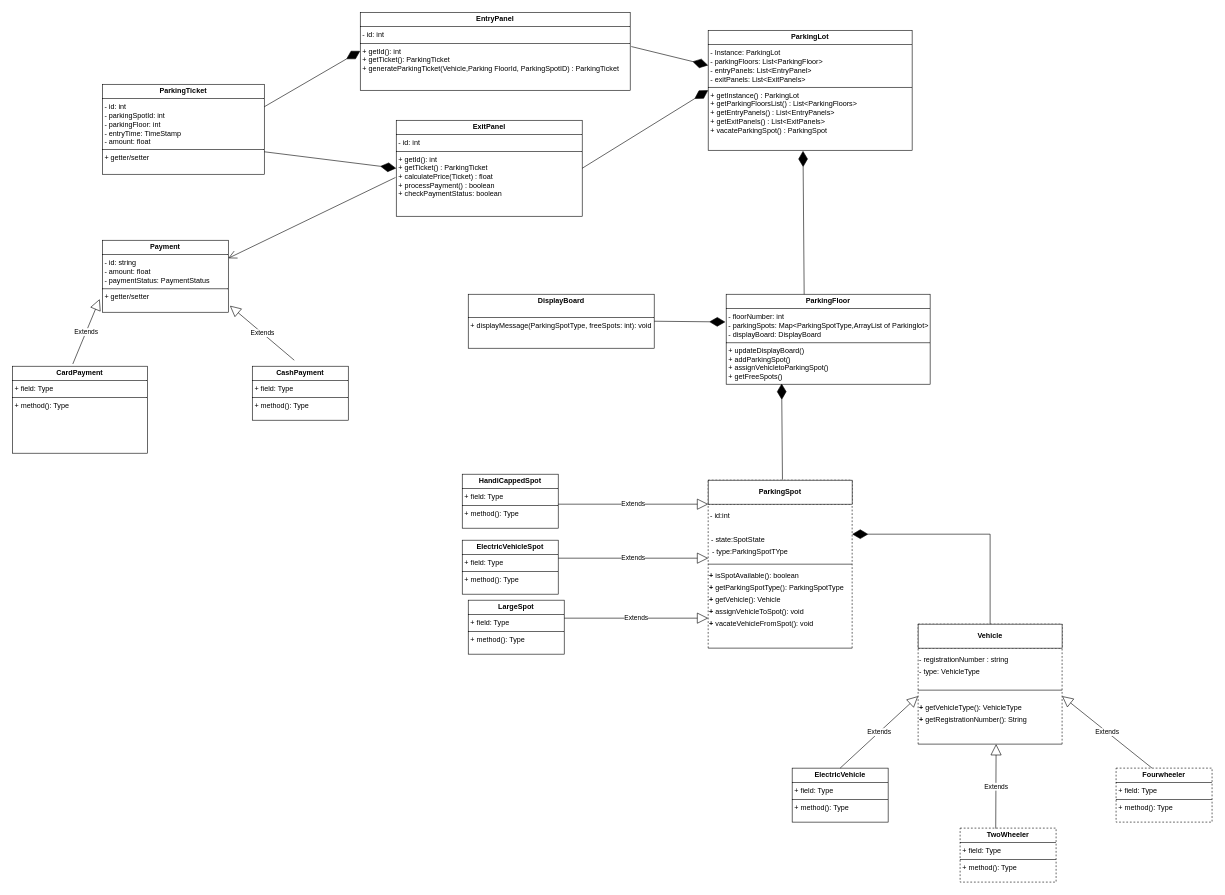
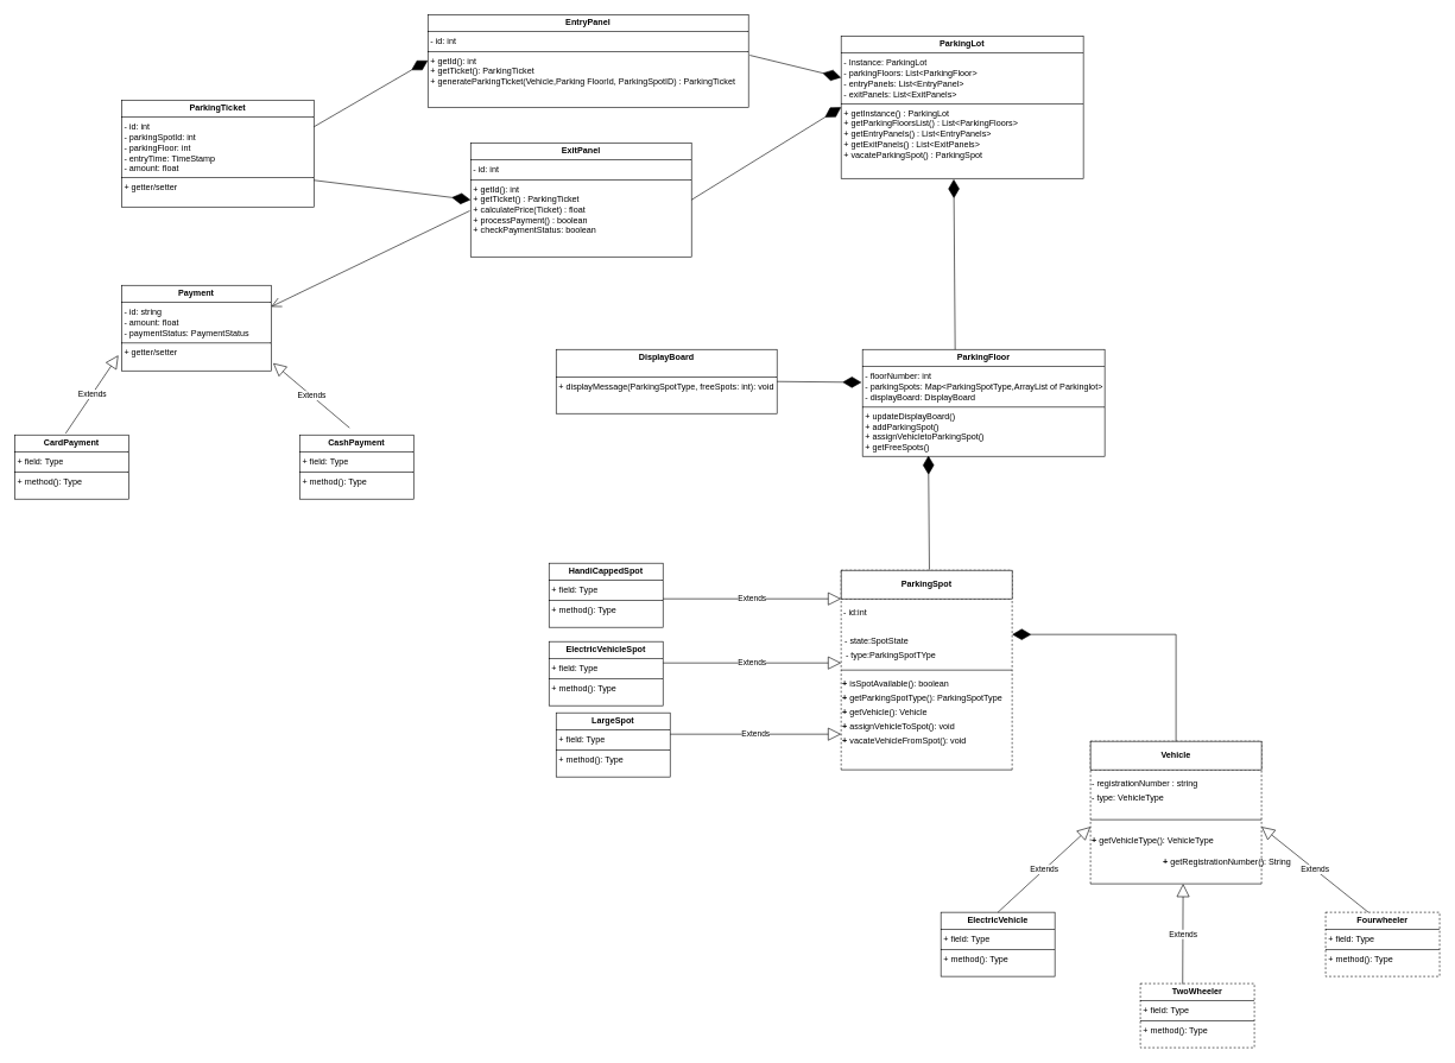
- <mxCell id="56" value="&lt;p style=&quot;margin:0px;margin-top:4px;text-align:center;&quot;&gt;&lt;b&gt;CardPayment&lt;/b&gt;&lt;/p&gt;&lt;hr size=&quot;1&quot; style=&quot;border-style:solid;&quot;&gt;&lt;p style=&quot;margin:0px;margin-left:4px;&quot;&gt;+ field: Type&lt;/p&gt;&lt;hr size=&quot;1&quot; style=&quot;border-style:solid;&quot;&gt;&lt;p style=&quot;margin:0px;margin-left:4px;&quot;&gt;+ method(): Type&lt;/p&gt;" style="verticalAlign=top;align=left;overflow=fill;html=1;whiteSpace=wrap;" vertex="1" parent="1"><mxGeometry x="20" y="610" width="225" height="145" as="geometry" /></mxCell>
+ <mxCell id="56" value="&lt;p style=&quot;margin:0px;margin-top:4px;text-align:center;&quot;&gt;&lt;b&gt;CardPayment&lt;/b&gt;&lt;/p&gt;&lt;hr size=&quot;1&quot; style=&quot;border-style:solid;&quot;&gt;&lt;p style=&quot;margin:0px;margin-left:4px;&quot;&gt;+ field: Type&lt;/p&gt;&lt;hr size=&quot;1&quot; style=&quot;border-style:solid;&quot;&gt;&lt;p style=&quot;margin:0px;margin-left:4px;&quot;&gt;+ method(): Type&lt;/p&gt;" style="verticalAlign=top;align=left;overflow=fill;html=1;whiteSpace=wrap;" vertex="1" parent="1"><mxGeometry x="20" y="610" width="160" height="90" as="geometry" /></mxCell>
- <mxCell id="26" value="&lt;b&gt;+ &lt;/b&gt;getRegistrationNumber(): String" style="text;html=1;align=left;verticalAlign=middle;whiteSpace=wrap;rounded=0;" vertex="1" parent="1"><mxGeometry x="1530" y="1190" width="220" height="20" as="geometry" /></mxCell>
+ <mxCell id="26" value="&lt;b&gt;+ &lt;/b&gt;getRegistrationNumber(): String" style="text;html=1;align=left;verticalAlign=middle;whiteSpace=wrap;rounded=0;" vertex="1" parent="1"><mxGeometry x="1630" y="1200" width="220" height="20" as="geometry" /></mxCell>
